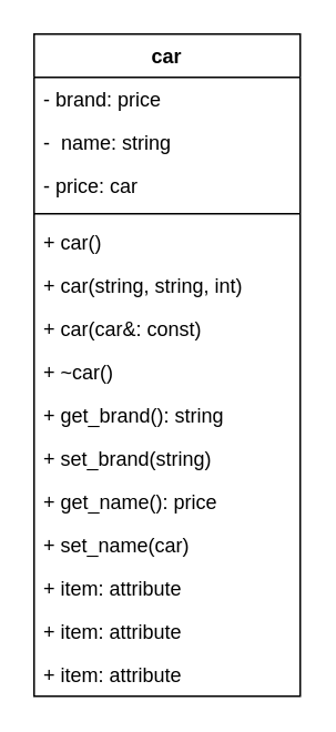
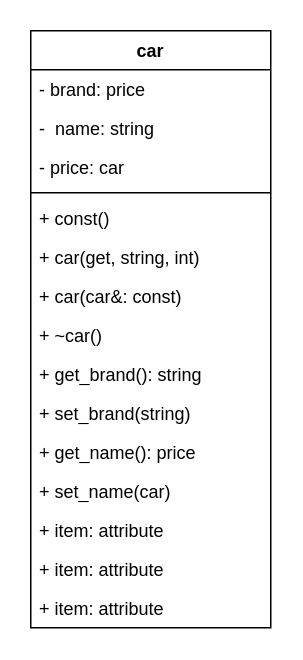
- <mxCell id="7" value="+ car()" style="text;strokeColor=none;fillColor=none;align=left;verticalAlign=top;spacingLeft=4;spacingRight=4;overflow=hidden;rotatable=0;points=[[0,0.5],[1,0.5]];portConstraint=eastwest;whiteSpace=wrap;html=1;" vertex="1" parent="2"><mxGeometry y="112" width="160" height="26" as="geometry" /></mxCell>
+ <mxCell id="7" value="+ const()" style="text;strokeColor=none;fillColor=none;align=left;verticalAlign=top;spacingLeft=4;spacingRight=4;overflow=hidden;rotatable=0;points=[[0,0.5],[1,0.5]];portConstraint=eastwest;whiteSpace=wrap;html=1;" vertex="1" parent="2"><mxGeometry y="112" width="160" height="26" as="geometry" /></mxCell>
- <mxCell id="8" value="+ car(string, string, int)" style="text;strokeColor=none;fillColor=none;align=left;verticalAlign=top;spacingLeft=4;spacingRight=4;overflow=hidden;rotatable=0;points=[[0,0.5],[1,0.5]];portConstraint=eastwest;whiteSpace=wrap;html=1;" vertex="1" parent="2"><mxGeometry y="138" width="160" height="26" as="geometry" /></mxCell>
+ <mxCell id="8" value="+ car(get, string, int)" style="text;strokeColor=none;fillColor=none;align=left;verticalAlign=top;spacingLeft=4;spacingRight=4;overflow=hidden;rotatable=0;points=[[0,0.5],[1,0.5]];portConstraint=eastwest;whiteSpace=wrap;html=1;" vertex="1" parent="2"><mxGeometry y="138" width="160" height="26" as="geometry" /></mxCell>
